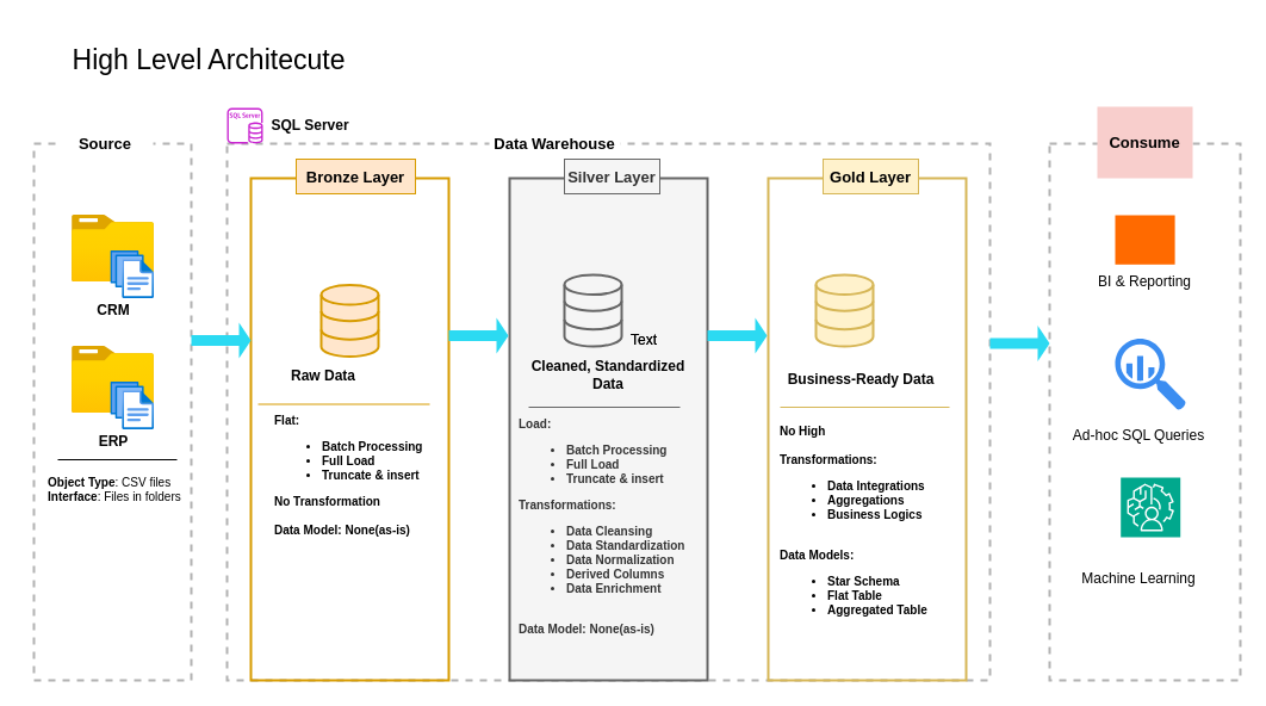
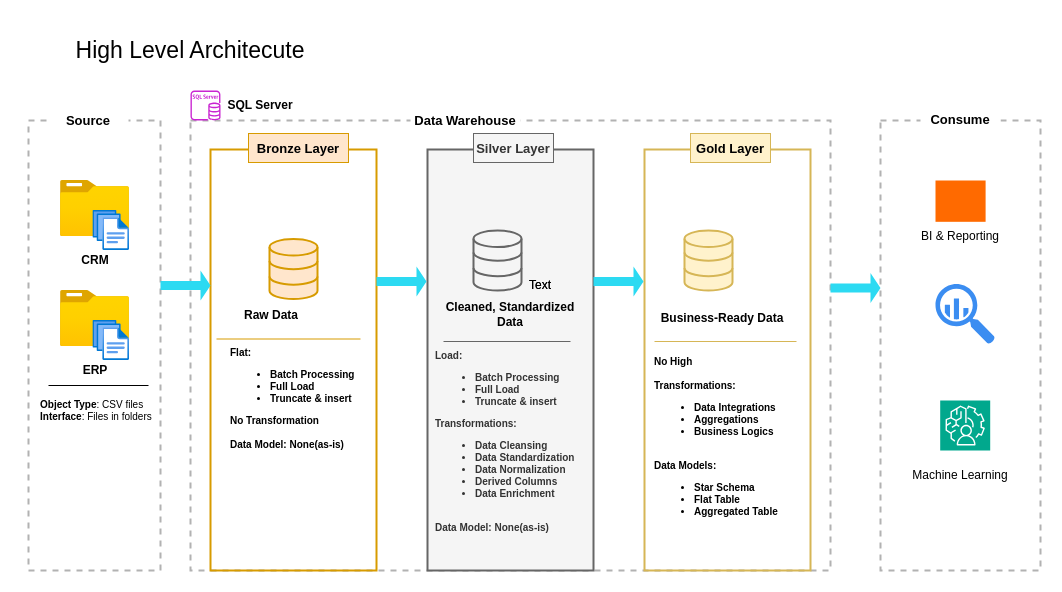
- <mxCell id="3" value="High Level Architecute" style="rounded=0;fontSize=23;labelBorderColor=none;html=1;whiteSpace=wrap;fontColor=default;strokeColor=none;" vertex="1" parent="1"><mxGeometry x="20" y="20" width="310" height="60" as="geometry" /></mxCell>
+ <mxCell id="3" value="High Level Architecute" style="rounded=0;fontSize=23;labelBorderColor=none;html=1;whiteSpace=wrap;fontColor=default;strokeColor=none;" vertex="1" parent="1"><mxGeometry x="35" y="20" width="310" height="60" as="geometry" /></mxCell>
- <mxCell id="14" value="Consume" style="rounded=0;whiteSpace=wrap;html=1;strokeColor=none;fontSize=13;fontStyle=1;fillColor=#f8cecc;" vertex="1" parent="1"><mxGeometry x="920" y="89" width="80" height="60" as="geometry" /></mxCell>
+ <mxCell id="14" value="Consume" style="rounded=0;whiteSpace=wrap;html=1;strokeColor=none;fontSize=13;fontStyle=1" vertex="1" parent="1"><mxGeometry x="920" y="89" width="80" height="60" as="geometry" /></mxCell>
- <mxCell id="45" value="Ad-hoc SQL Queries" style="rounded=0;whiteSpace=wrap;html=1;strokeColor=none;" vertex="1" parent="1"><mxGeometry x="890" y="350" width="130" height="30" as="geometry" /></mxCell>
- <mxCell id="46" value="Machine Learning" style="rounded=0;whiteSpace=wrap;html=1;strokeColor=none;" vertex="1" parent="1"><mxGeometry x="890" y="470" width="130" height="30" as="geometry" /></mxCell>
+ <mxCell id="46" value="Machine Learning" style="rounded=0;whiteSpace=wrap;html=1;strokeColor=none;" vertex="1" parent="1"><mxGeometry x="895" y="460" width="130" height="30" as="geometry" /></mxCell>
